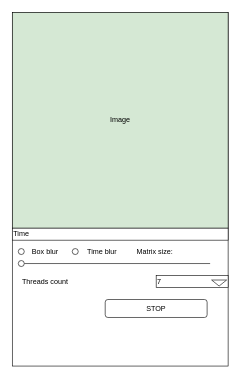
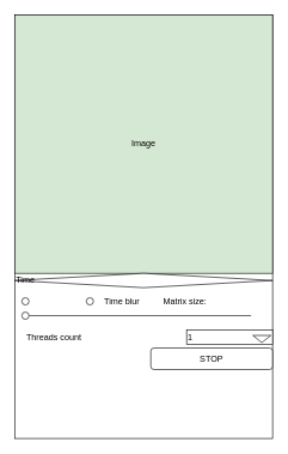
- <mxCell id="15" value="Time" style="rounded=0;whiteSpace=wrap;html=1;align=left;" vertex="1" parent="1"><mxGeometry x="20" y="380" width="360" height="20" as="geometry" /></mxCell>
+ <mxCell id="15" value="Time" style="rhombus;whiteSpace=wrap;html=1;align=left;" vertex="1" parent="1"><mxGeometry x="20" y="380" width="360" height="20" as="geometry" /></mxCell>
- <mxCell id="7" value="Box blur" style="text;html=1;strokeColor=none;fillColor=none;align=center;verticalAlign=middle;whiteSpace=wrap;rounded=0;" vertex="1" parent="1"><mxGeometry x="50" y="409" width="50" height="20" as="geometry" /></mxCell>
- <mxCell id="4" value="7" style="rounded=0;whiteSpace=wrap;html=1;align=left;" vertex="1" parent="1"><mxGeometry x="260" y="459" width="120" height="20" as="geometry" /></mxCell>
+ <mxCell id="4" value="1" style="rounded=0;whiteSpace=wrap;html=1;align=left;" vertex="1" parent="1"><mxGeometry x="260" y="459" width="120" height="20" as="geometry" /></mxCell>
- <mxCell id="14" value="STOP" style="rounded=1;whiteSpace=wrap;html=1;" vertex="1" parent="1"><mxGeometry x="175" y="499" width="170" height="30" as="geometry" /></mxCell>
+ <mxCell id="14" value="STOP" style="rounded=1;whiteSpace=wrap;html=1;" vertex="1" parent="1"><mxGeometry x="210" y="484" width="170" height="30" as="geometry" /></mxCell>
